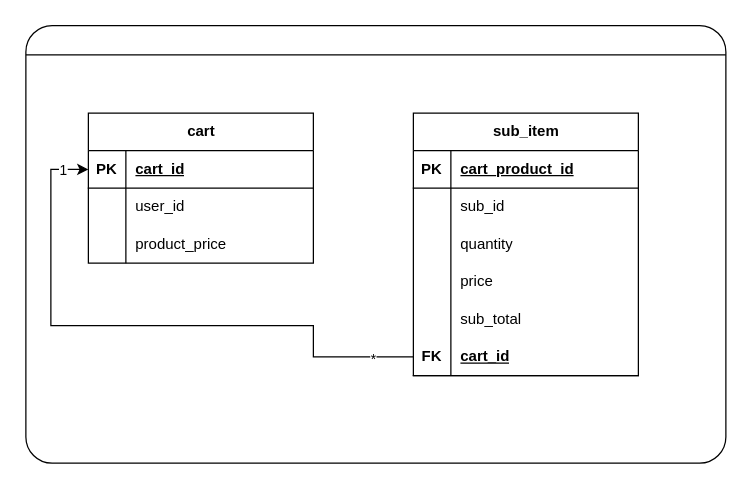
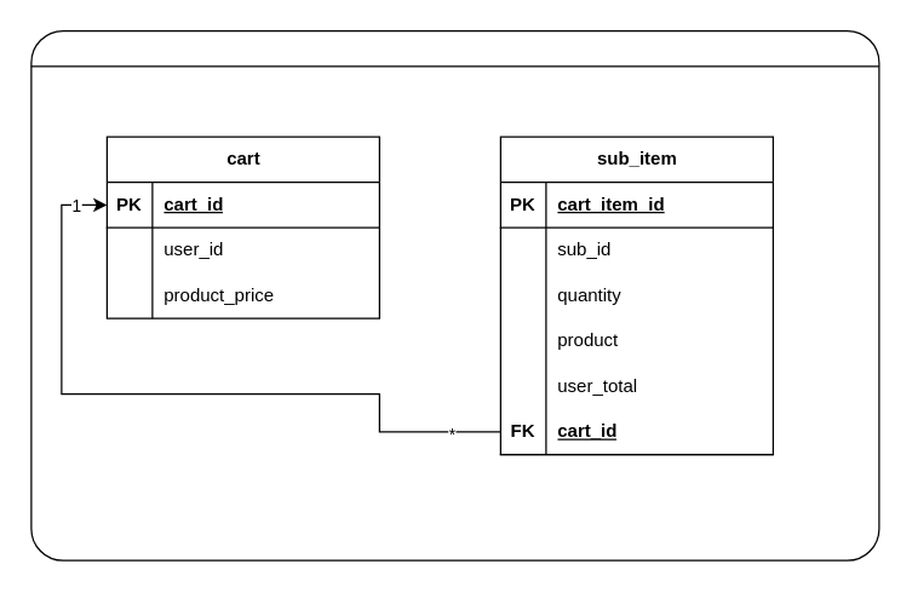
- <mxCell id="22" value="cart_product_id" style="shape=partialRectangle;connectable=0;fillColor=none;top=0;left=0;bottom=0;right=0;align=left;spacingLeft=6;fontStyle=5;overflow=hidden;whiteSpace=wrap;html=1;" vertex="1" parent="20"><mxGeometry x="30" width="150" height="30" as="geometry"><mxRectangle width="150" height="30" as="alternateBounds" /></mxGeometry></mxCell>
+ <mxCell id="22" value="cart_item_id" style="shape=partialRectangle;connectable=0;fillColor=none;top=0;left=0;bottom=0;right=0;align=left;spacingLeft=6;fontStyle=5;overflow=hidden;whiteSpace=wrap;html=1;" vertex="1" parent="20"><mxGeometry x="30" width="150" height="30" as="geometry"><mxRectangle width="150" height="30" as="alternateBounds" /></mxGeometry></mxCell>
- <mxCell id="31" value="price" style="shape=partialRectangle;connectable=0;fillColor=none;top=0;left=0;bottom=0;right=0;align=left;spacingLeft=6;overflow=hidden;whiteSpace=wrap;html=1;" vertex="1" parent="29"><mxGeometry x="30" width="150" height="30" as="geometry"><mxRectangle width="150" height="30" as="alternateBounds" /></mxGeometry></mxCell>
+ <mxCell id="31" value="product" style="shape=partialRectangle;connectable=0;fillColor=none;top=0;left=0;bottom=0;right=0;align=left;spacingLeft=6;overflow=hidden;whiteSpace=wrap;html=1;" vertex="1" parent="29"><mxGeometry x="30" width="150" height="30" as="geometry"><mxRectangle width="150" height="30" as="alternateBounds" /></mxGeometry></mxCell>
- <mxCell id="34" value="sub_total" style="shape=partialRectangle;connectable=0;fillColor=none;top=0;left=0;bottom=0;right=0;align=left;spacingLeft=6;overflow=hidden;whiteSpace=wrap;html=1;" vertex="1" parent="32"><mxGeometry x="30" width="150" height="30" as="geometry"><mxRectangle width="150" height="30" as="alternateBounds" /></mxGeometry></mxCell>
+ <mxCell id="34" value="user_total" style="shape=partialRectangle;connectable=0;fillColor=none;top=0;left=0;bottom=0;right=0;align=left;spacingLeft=6;overflow=hidden;whiteSpace=wrap;html=1;" vertex="1" parent="32"><mxGeometry x="30" width="150" height="30" as="geometry"><mxRectangle width="150" height="30" as="alternateBounds" /></mxGeometry></mxCell>
